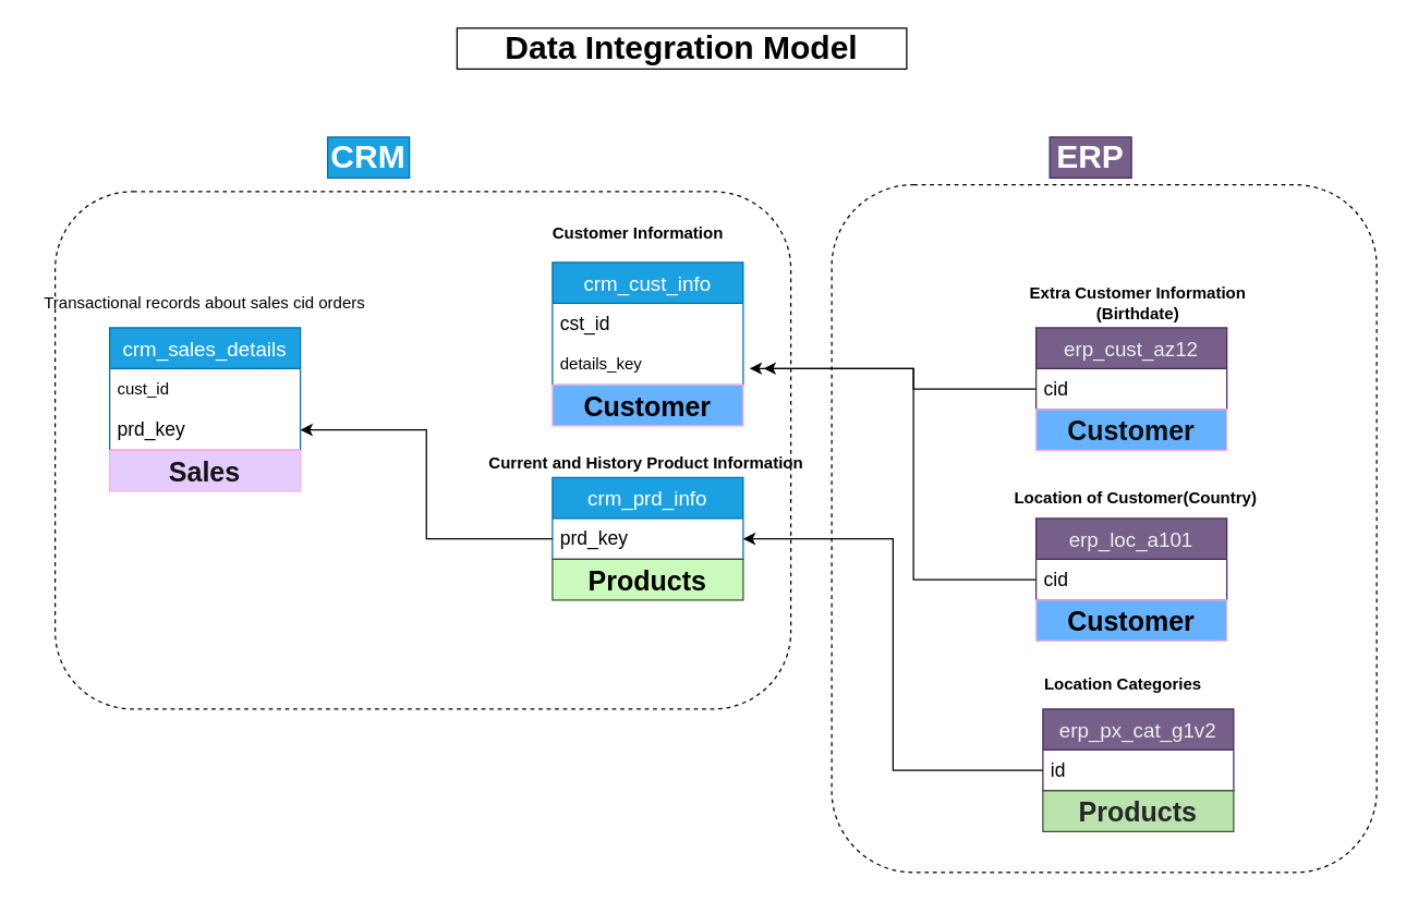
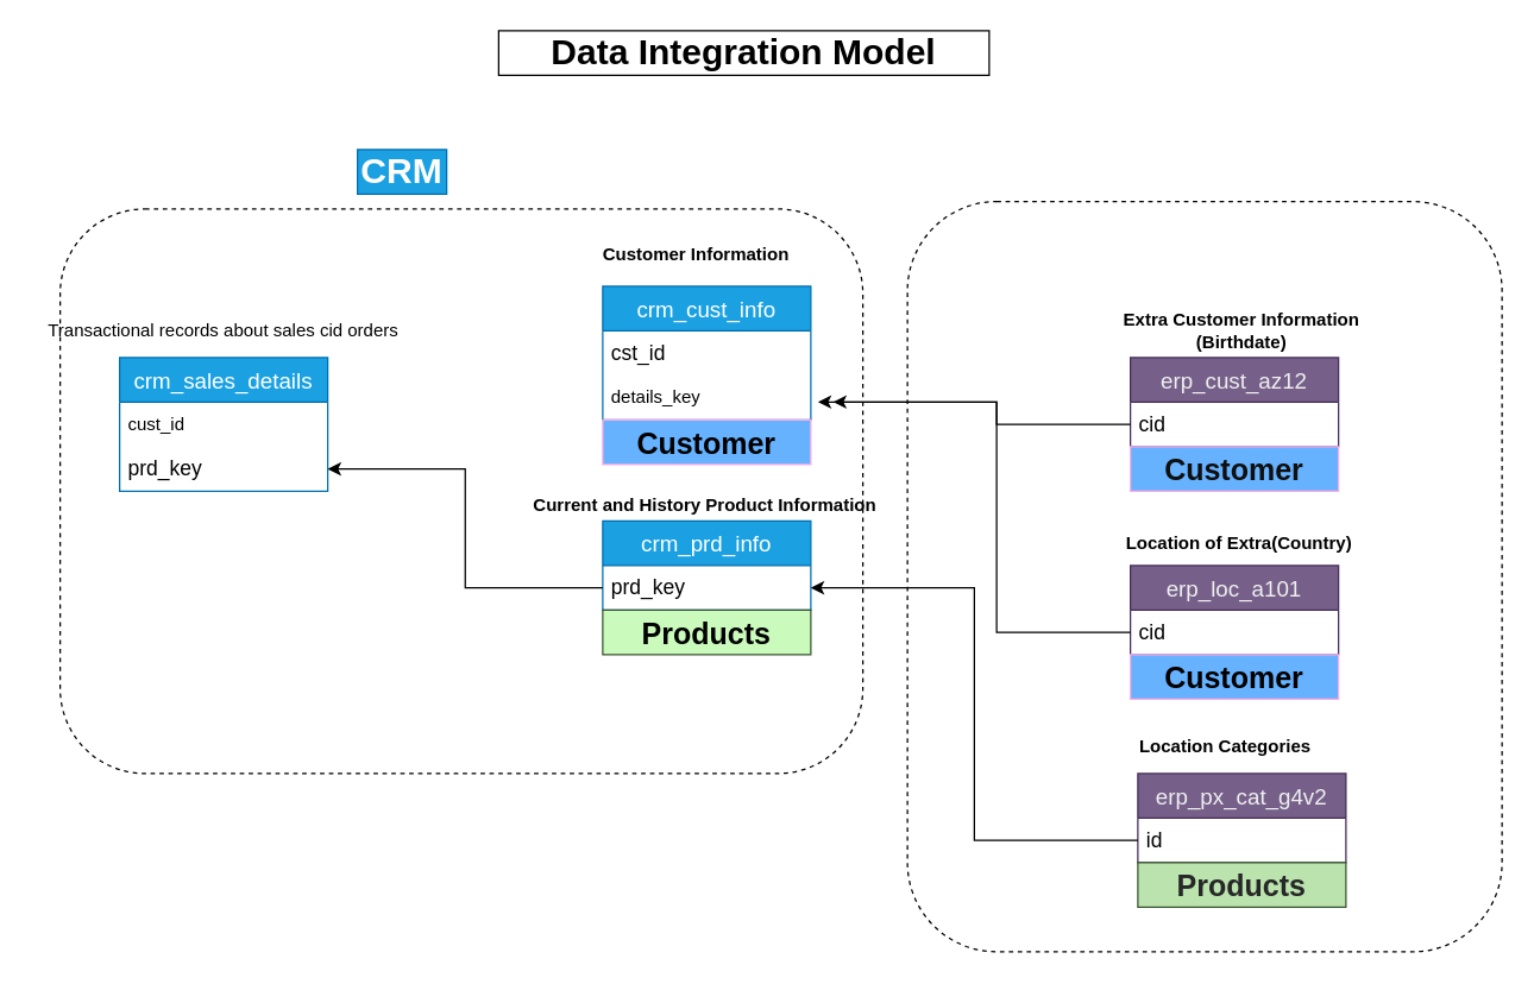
- <mxCell id="27" value="&lt;b&gt;&lt;font style=&quot;font-size: 24px;&quot;&gt;ERP&lt;/font&gt;&lt;/b&gt;" style="text;html=1;align=center;verticalAlign=middle;whiteSpace=wrap;rounded=0;fillColor=#76608a;fontColor=#ffffff;strokeColor=#432D57;" parent="1" vertex="1"><mxGeometry x="770" y="100" width="60" height="30" as="geometry" /></mxCell>
- <mxCell id="34" value="&lt;font style=&quot;font-size: 20px;&quot;&gt;&lt;b&gt;Sales&lt;/b&gt;&lt;/font&gt;" style="text;html=1;align=center;verticalAlign=middle;whiteSpace=wrap;rounded=0;fillColor=#E5CCFF;strokeColor=#FFAAE4;fontColor=#121212;" parent="1" vertex="1"><mxGeometry x="80" y="330" width="140" height="30" as="geometry" /></mxCell>
- <mxCell id="19" value="&lt;b&gt;Location of Customer(Country)&amp;nbsp;&lt;/b&gt;" style="text;html=1;align=center;verticalAlign=middle;whiteSpace=wrap;rounded=0;" parent="1" vertex="1"><mxGeometry x="740" y="350" width="190" height="30" as="geometry" /></mxCell>
+ <mxCell id="19" value="&lt;b&gt;Location of Extra(Country)&amp;nbsp;&lt;/b&gt;" style="text;html=1;align=center;verticalAlign=middle;whiteSpace=wrap;rounded=0;" parent="1" vertex="1"><mxGeometry x="740" y="350" width="190" height="30" as="geometry" /></mxCell>
- <mxCell id="20" value="&lt;font style=&quot;font-size: 15px; color: rgb(239, 239, 239);&quot;&gt;erp_px_cat_g1v2&lt;/font&gt;" style="swimlane;fontStyle=0;childLayout=stackLayout;horizontal=1;startSize=30;horizontalStack=0;resizeParent=1;resizeParentMax=0;resizeLast=0;collapsible=1;marginBottom=0;whiteSpace=wrap;html=1;fillColor=#76608a;fontColor=#ffffff;strokeColor=#432D57;" parent="1" vertex="1"><mxGeometry x="765" y="520" width="140" height="60" as="geometry" /></mxCell>
+ <mxCell id="20" value="&lt;font style=&quot;font-size: 15px; color: rgb(239, 239, 239);&quot;&gt;erp_px_cat_g4v2&lt;/font&gt;" style="swimlane;fontStyle=0;childLayout=stackLayout;horizontal=1;startSize=30;horizontalStack=0;resizeParent=1;resizeParentMax=0;resizeLast=0;collapsible=1;marginBottom=0;whiteSpace=wrap;html=1;fillColor=#76608a;fontColor=#ffffff;strokeColor=#432D57;" parent="1" vertex="1"><mxGeometry x="765" y="520" width="140" height="60" as="geometry" /></mxCell>
